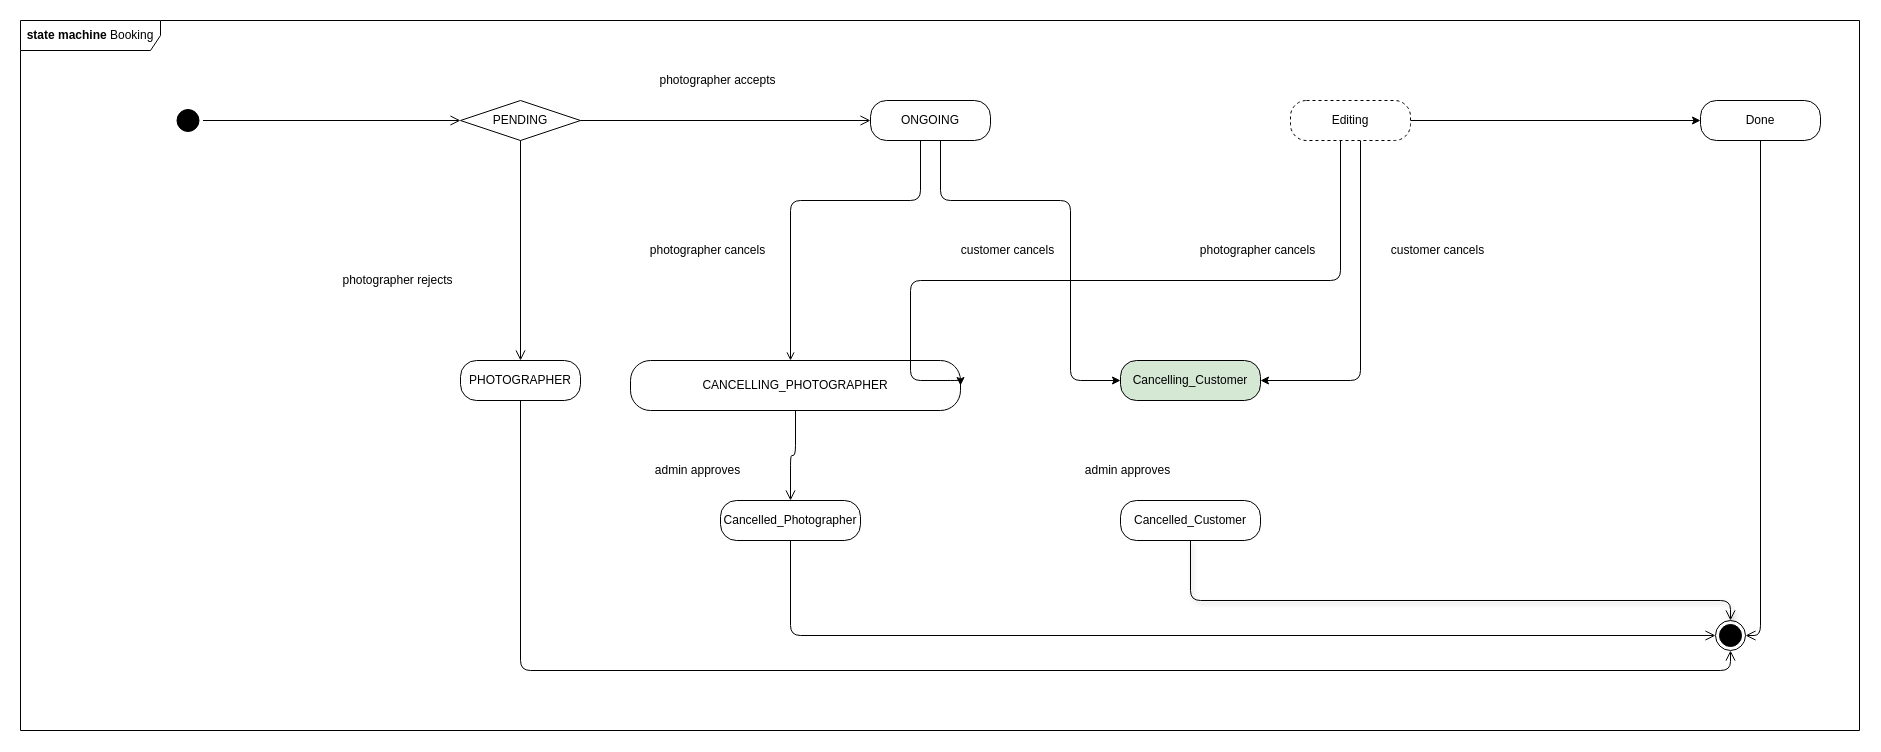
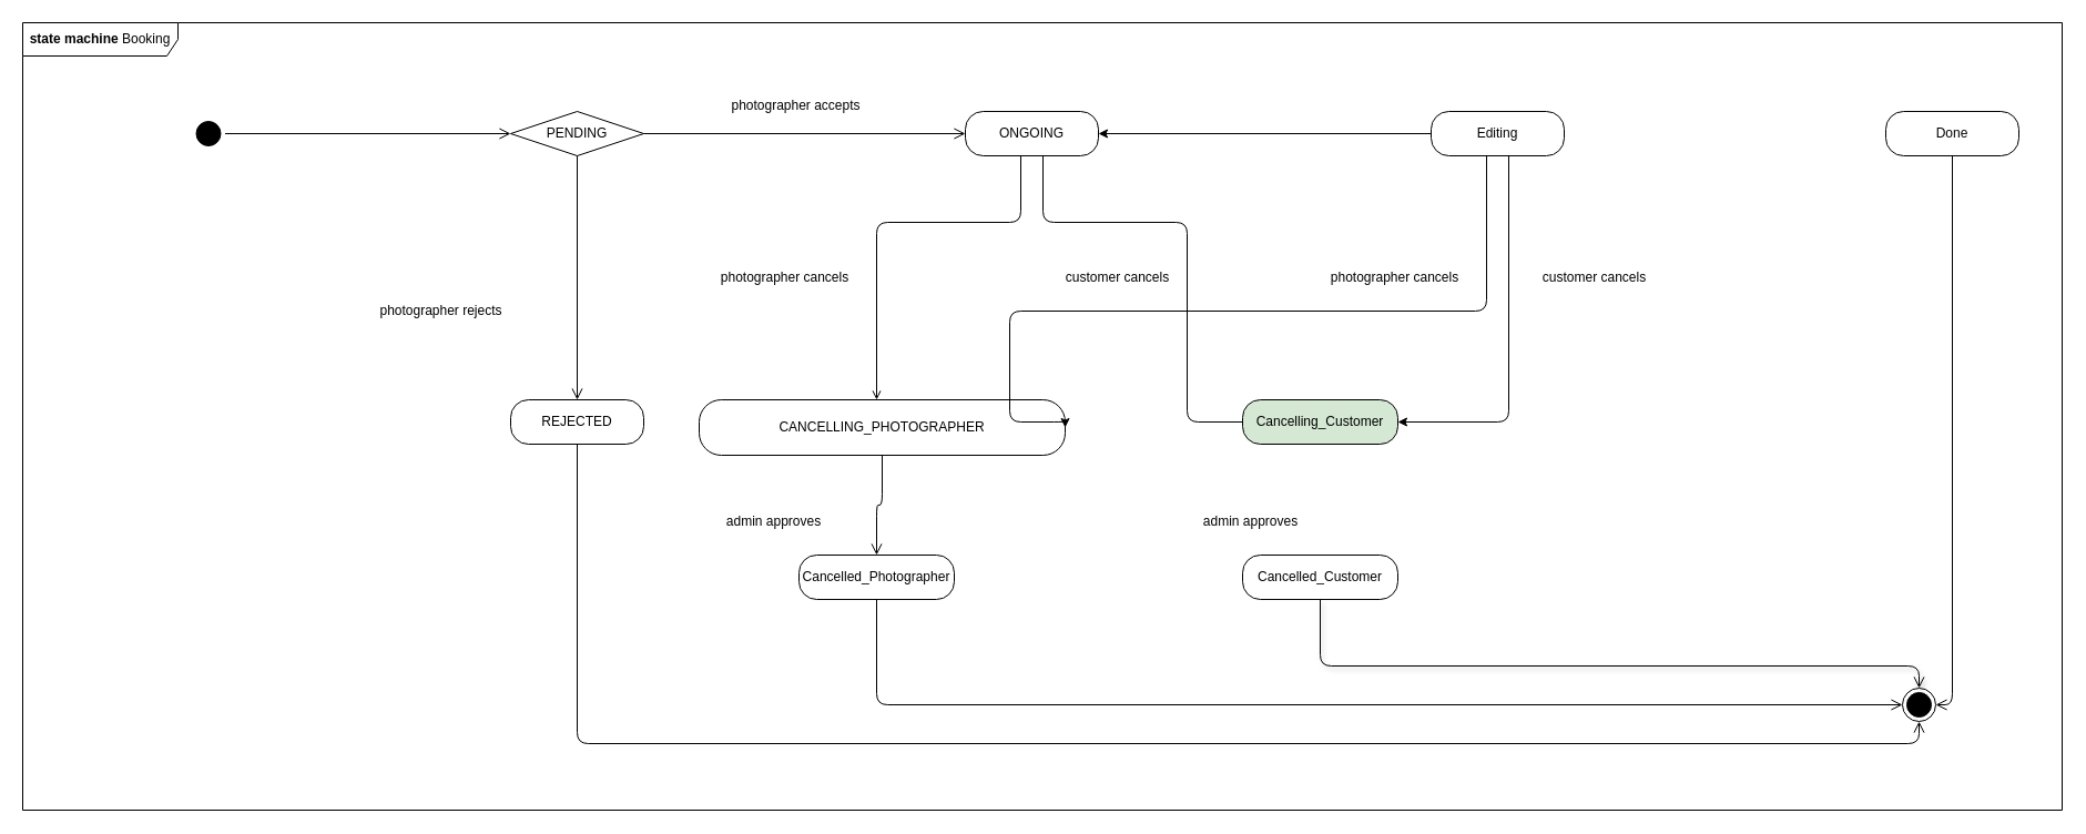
- <mxCell id="27" value="photographer accepts" style="text;html=1;strokeColor=none;fillColor=none;align=center;verticalAlign=middle;whiteSpace=wrap;rounded=0;" parent="1" vertex="1"><mxGeometry x="590" y="70" width="255" height="20" as="geometry" /></mxCell>
+ <mxCell id="27" value="photographer accepts" style="text;html=1;strokeColor=none;fillColor=none;align=center;verticalAlign=middle;whiteSpace=wrap;rounded=0;" parent="1" vertex="1"><mxGeometry x="590" y="85" width="255" height="20" as="geometry" /></mxCell>
- <mxCell id="24" value="Editing" style="rounded=1;whiteSpace=wrap;html=1;arcSize=40;fontColor=#000000;fillColor=#FFFFFF;strokeColor=#000000;dashed=1;" parent="1" vertex="1"><mxGeometry x="1290" y="100" width="120" height="40" as="geometry" /></mxCell>
+ <mxCell id="24" value="Editing" style="rounded=1;whiteSpace=wrap;html=1;arcSize=40;fontColor=#000000;fillColor=#FFFFFF;strokeColor=#000000;" parent="1" vertex="1"><mxGeometry x="1290" y="100" width="120" height="40" as="geometry" /></mxCell>
- <mxCell id="21" style="edgeStyle=orthogonalEdgeStyle;rounded=1;orthogonalLoop=1;jettySize=auto;html=1;strokeColor=#000000;" parent="1" source="24" target="25" edge="1"><mxGeometry relative="1" as="geometry" /></mxCell>
+ <mxCell id="21" style="edgeStyle=orthogonalEdgeStyle;rounded=1;orthogonalLoop=1;jettySize=auto;html=1;strokeColor=#000000;" parent="1" source="24" target="12" edge="1"><mxGeometry relative="1" as="geometry" /></mxCell>
- <mxCell id="7" value="PHOTOGRAPHER" style="rounded=1;whiteSpace=wrap;html=1;arcSize=40;fontColor=#000000;fillColor=#FFFFFF;strokeColor=#000000;" parent="1" vertex="1"><mxGeometry x="460" y="360" width="120" height="40" as="geometry" /></mxCell>
+ <mxCell id="7" value="REJECTED" style="rounded=1;whiteSpace=wrap;html=1;arcSize=40;fontColor=#000000;fillColor=#FFFFFF;strokeColor=#000000;" parent="1" vertex="1"><mxGeometry x="460" y="360" width="120" height="40" as="geometry" /></mxCell>
- <mxCell id="11" style="edgeStyle=orthogonalEdgeStyle;rounded=1;orthogonalLoop=1;jettySize=auto;html=1;entryX=0;entryY=0.5;entryDx=0;entryDy=0;strokeColor=#000000;" parent="1" source="12" target="16" edge="1"><mxGeometry relative="1" as="geometry"><Array as="points"><mxPoint x="940" y="200" /><mxPoint x="1070" y="200" /><mxPoint x="1070" y="380" /></Array></mxGeometry></mxCell>
+ <mxCell id="11" style="edgeStyle=orthogonalEdgeStyle;rounded=1;orthogonalLoop=1;jettySize=auto;html=1;entryX=0;entryY=0.5;entryDx=0;entryDy=0;strokeColor=#000000;endArrow=none;" parent="1" source="12" target="16" edge="1"><mxGeometry relative="1" as="geometry"><Array as="points"><mxPoint x="940" y="200" /><mxPoint x="1070" y="200" /><mxPoint x="1070" y="380" /></Array></mxGeometry></mxCell>
